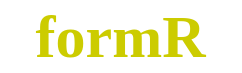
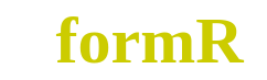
- <mxCell id="2" value="&lt;font face=&quot;Garamond&quot; size=&quot;1&quot; color=&quot;#cccc00&quot;&gt;&lt;b style=&quot;font-size: 60px&quot;&gt;formR&lt;/b&gt;&lt;/font&gt;" style="text;html=1;resizable=0;autosize=1;align=center;verticalAlign=middle;points=[];fillColor=none;strokeColor=none;rounded=0;" vertex="1" parent="1"><mxGeometry x="20" y="20" width="200" height="30" as="geometry" /></mxCell>
+ <mxCell id="2" value="&lt;font face=&quot;Garamond&quot; size=&quot;1&quot; color=&quot;#cccc00&quot;&gt;&lt;b style=&quot;font-size: 60px&quot;&gt;formR&lt;/b&gt;&lt;/font&gt;" style="text;html=1;resizable=0;autosize=1;align=center;verticalAlign=middle;points=[];fillColor=none;strokeColor=none;rounded=0;" vertex="1" parent="1"><mxGeometry x="35" y="20" width="200" height="30" as="geometry" /></mxCell>
